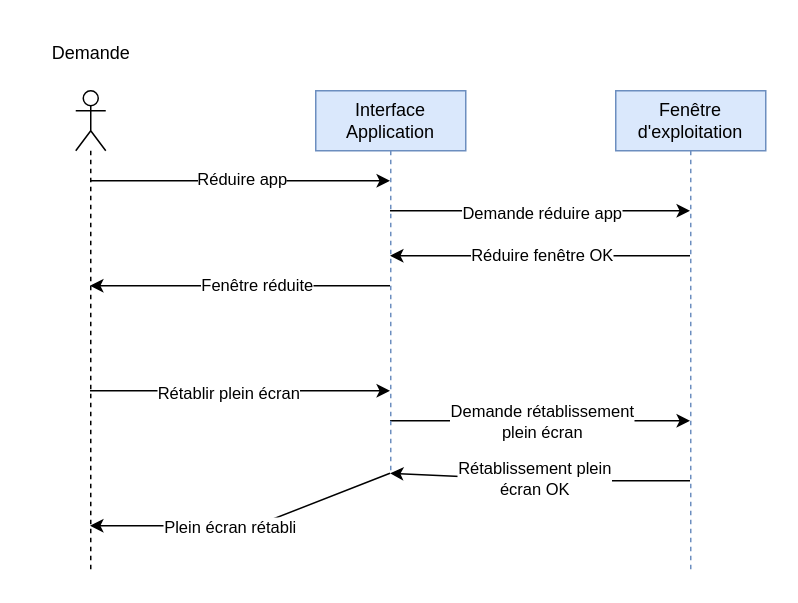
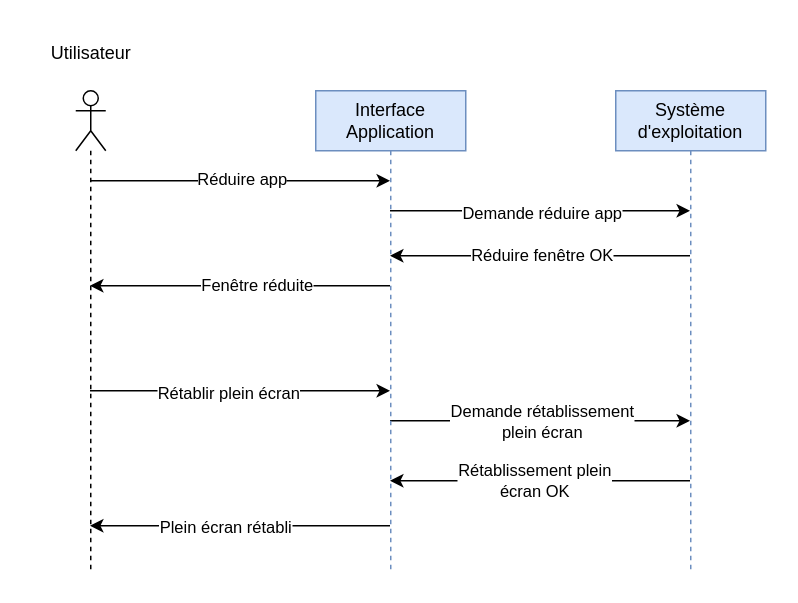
- <mxCell id="3" value="Demande" style="text;html=1;align=center;verticalAlign=middle;resizable=0;points=[];autosize=1;strokeColor=none;fillColor=none;" parent="1" vertex="1"><mxGeometry x="20" y="20" width="80" height="30" as="geometry" /></mxCell>
+ <mxCell id="3" value="Utilisateur" style="text;html=1;align=center;verticalAlign=middle;resizable=0;points=[];autosize=1;strokeColor=none;fillColor=none;" parent="1" vertex="1"><mxGeometry x="20" y="20" width="80" height="30" as="geometry" /></mxCell>
- <mxCell id="21" value="Fenêtre d'exploitation" style="shape=umlLifeline;perimeter=lifelinePerimeter;whiteSpace=wrap;html=1;container=1;collapsible=0;recursiveResize=0;outlineConnect=0;fillColor=#dae8fc;strokeColor=#6c8ebf;" vertex="1" parent="1"><mxGeometry x="410" y="60" width="100" height="320" as="geometry" /></mxCell>
+ <mxCell id="21" value="Système d'exploitation" style="shape=umlLifeline;perimeter=lifelinePerimeter;whiteSpace=wrap;html=1;container=1;collapsible=0;recursiveResize=0;outlineConnect=0;fillColor=#dae8fc;strokeColor=#6c8ebf;" vertex="1" parent="1"><mxGeometry x="410" y="60" width="100" height="320" as="geometry" /></mxCell>
- <mxCell id="20" value="Interface Application" style="shape=umlLifeline;perimeter=lifelinePerimeter;whiteSpace=wrap;html=1;container=1;collapsible=0;recursiveResize=0;outlineConnect=0;fillColor=#dae8fc;strokeColor=#6c8ebf;" vertex="1" parent="1"><mxGeometry x="210" y="60" width="100" height="255" as="geometry" /></mxCell>
+ <mxCell id="20" value="Interface Application" style="shape=umlLifeline;perimeter=lifelinePerimeter;whiteSpace=wrap;html=1;container=1;collapsible=0;recursiveResize=0;outlineConnect=0;fillColor=#dae8fc;strokeColor=#6c8ebf;" vertex="1" parent="1"><mxGeometry x="210" y="60" width="100" height="320" as="geometry" /></mxCell>
